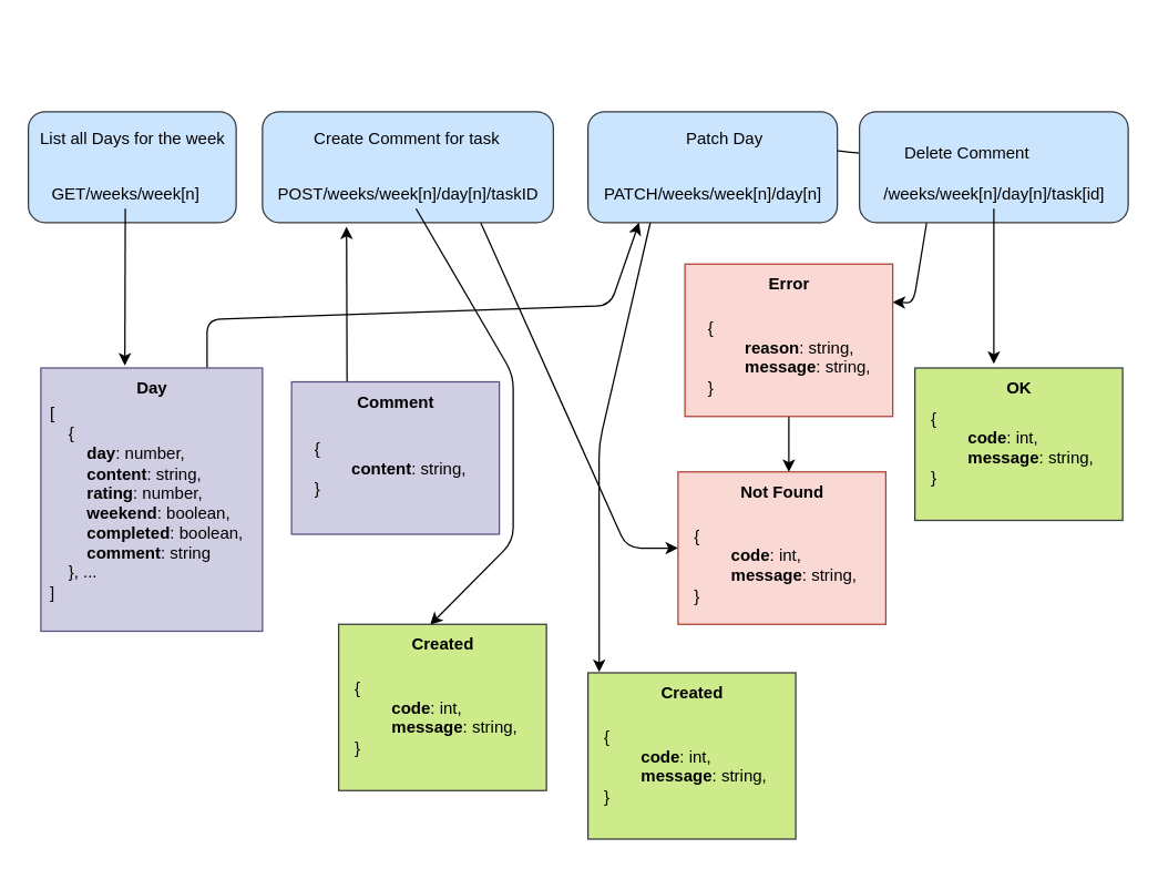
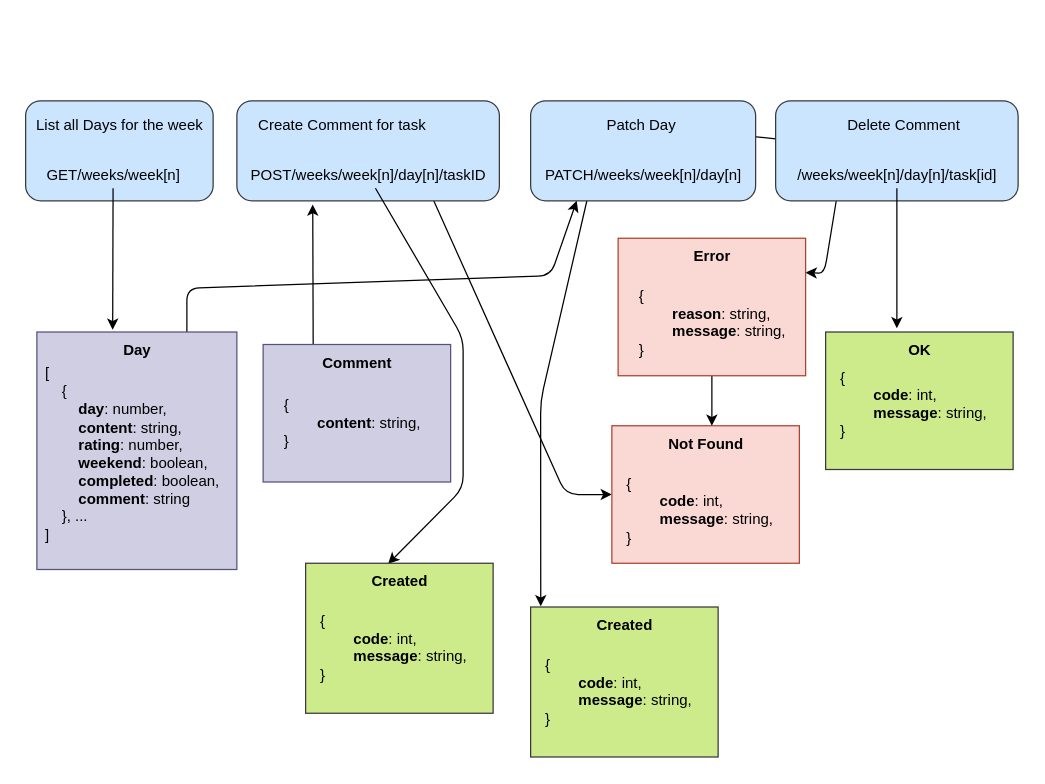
- <mxCell id="15" value="Create Comment for task" style="text;html=1;resizable=0;autosize=1;align=center;verticalAlign=middle;points=[];rounded=0;fillColor=none;fontColor=#000000;" parent="1" vertex="1"><mxGeometry x="218" y="90" width="150" height="20" as="geometry" /></mxCell>
+ <mxCell id="15" value="Create Comment for task" style="text;html=1;resizable=0;autosize=1;align=center;verticalAlign=middle;points=[];rounded=0;fillColor=none;fontColor=#000000;" parent="1" vertex="1"><mxGeometry x="198" y="90" width="150" height="20" as="geometry" /></mxCell>
- <mxCell id="46" value="Patch Day&amp;nbsp;" style="text;html=1;resizable=0;autosize=1;align=center;verticalAlign=middle;points=[];rounded=0;fillColor=none;fontColor=#000000;" parent="1" vertex="1"><mxGeometry x="489" y="90" width="70" height="20" as="geometry" /></mxCell>
+ <mxCell id="46" value="Patch Day&amp;nbsp;" style="text;html=1;resizable=0;autosize=1;align=center;verticalAlign=middle;points=[];rounded=0;fillColor=none;fontColor=#000000;" parent="1" vertex="1"><mxGeometry x="479" y="90" width="70" height="20" as="geometry" /></mxCell>
- <mxCell id="16" value="Delete Comment&amp;nbsp;" style="text;html=1;resizable=0;autosize=1;align=center;verticalAlign=middle;points=[];rounded=0;fillColor=none;fontColor=#000000;" parent="1" vertex="1"><mxGeometry x="644" y="100" width="110" height="20" as="geometry" /></mxCell>
+ <mxCell id="16" value="Delete Comment&amp;nbsp;" style="text;html=1;resizable=0;autosize=1;align=center;verticalAlign=middle;points=[];rounded=0;fillColor=none;fontColor=#000000;" parent="1" vertex="1"><mxGeometry x="669" y="90" width="110" height="20" as="geometry" /></mxCell>
